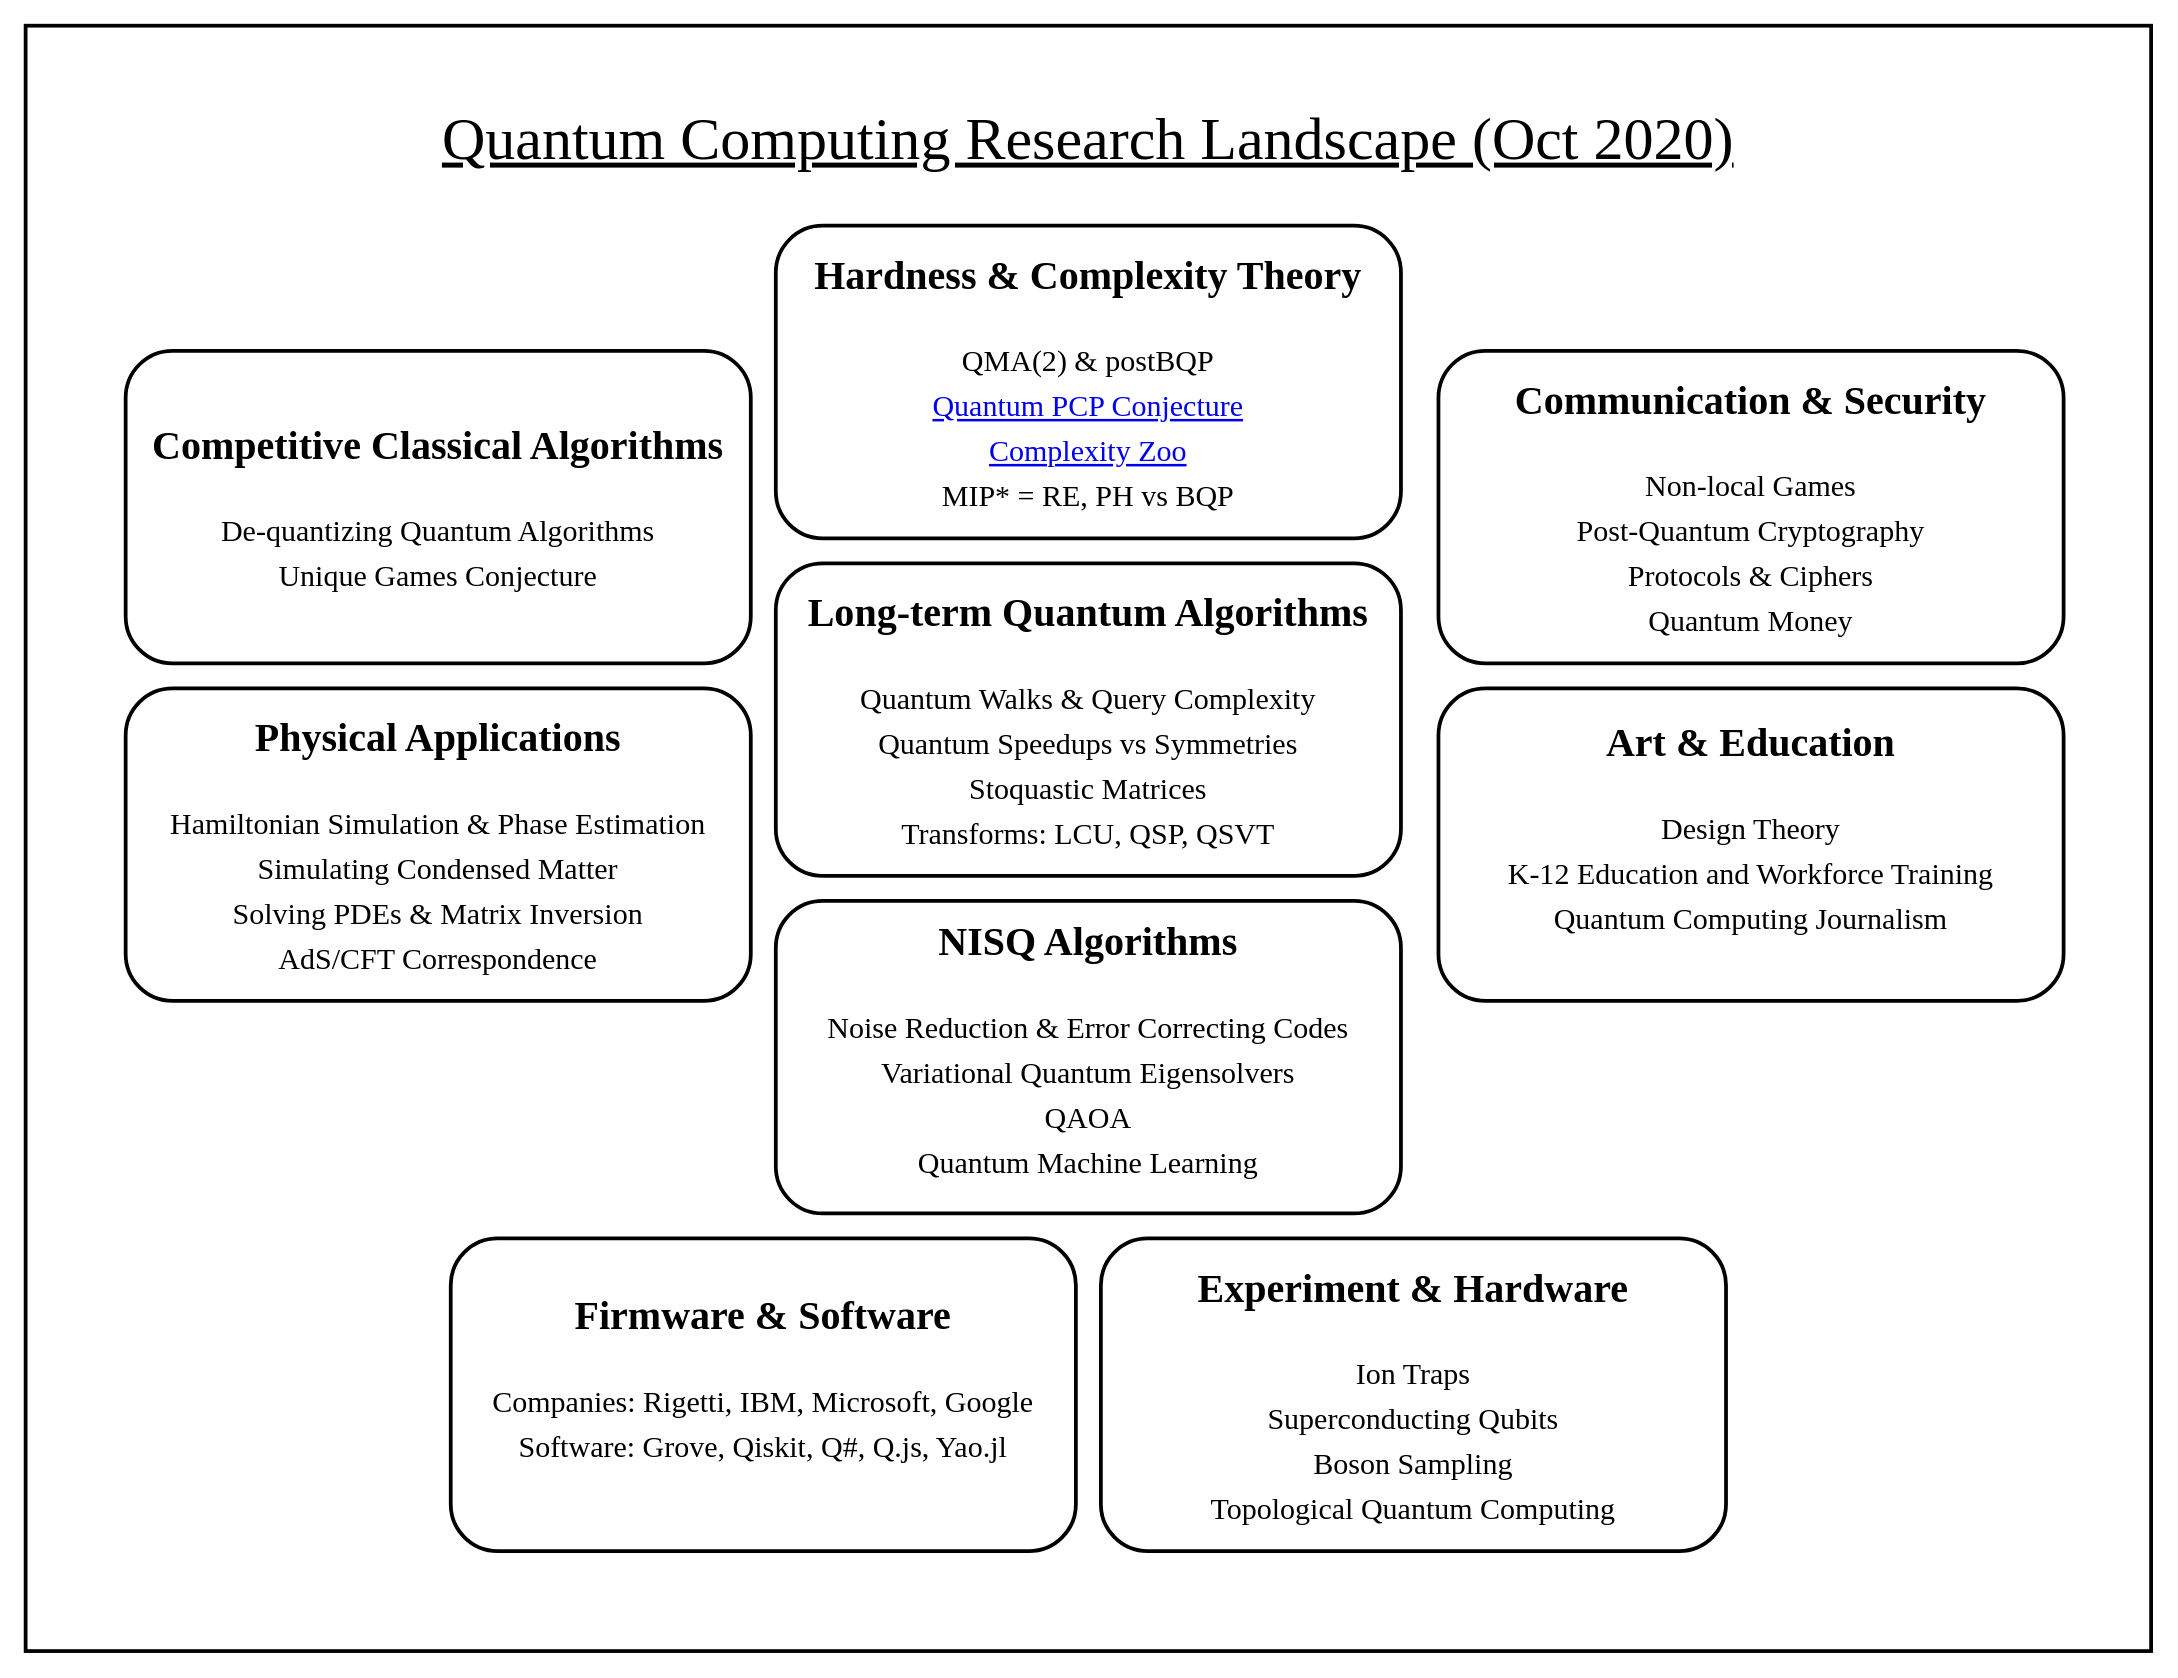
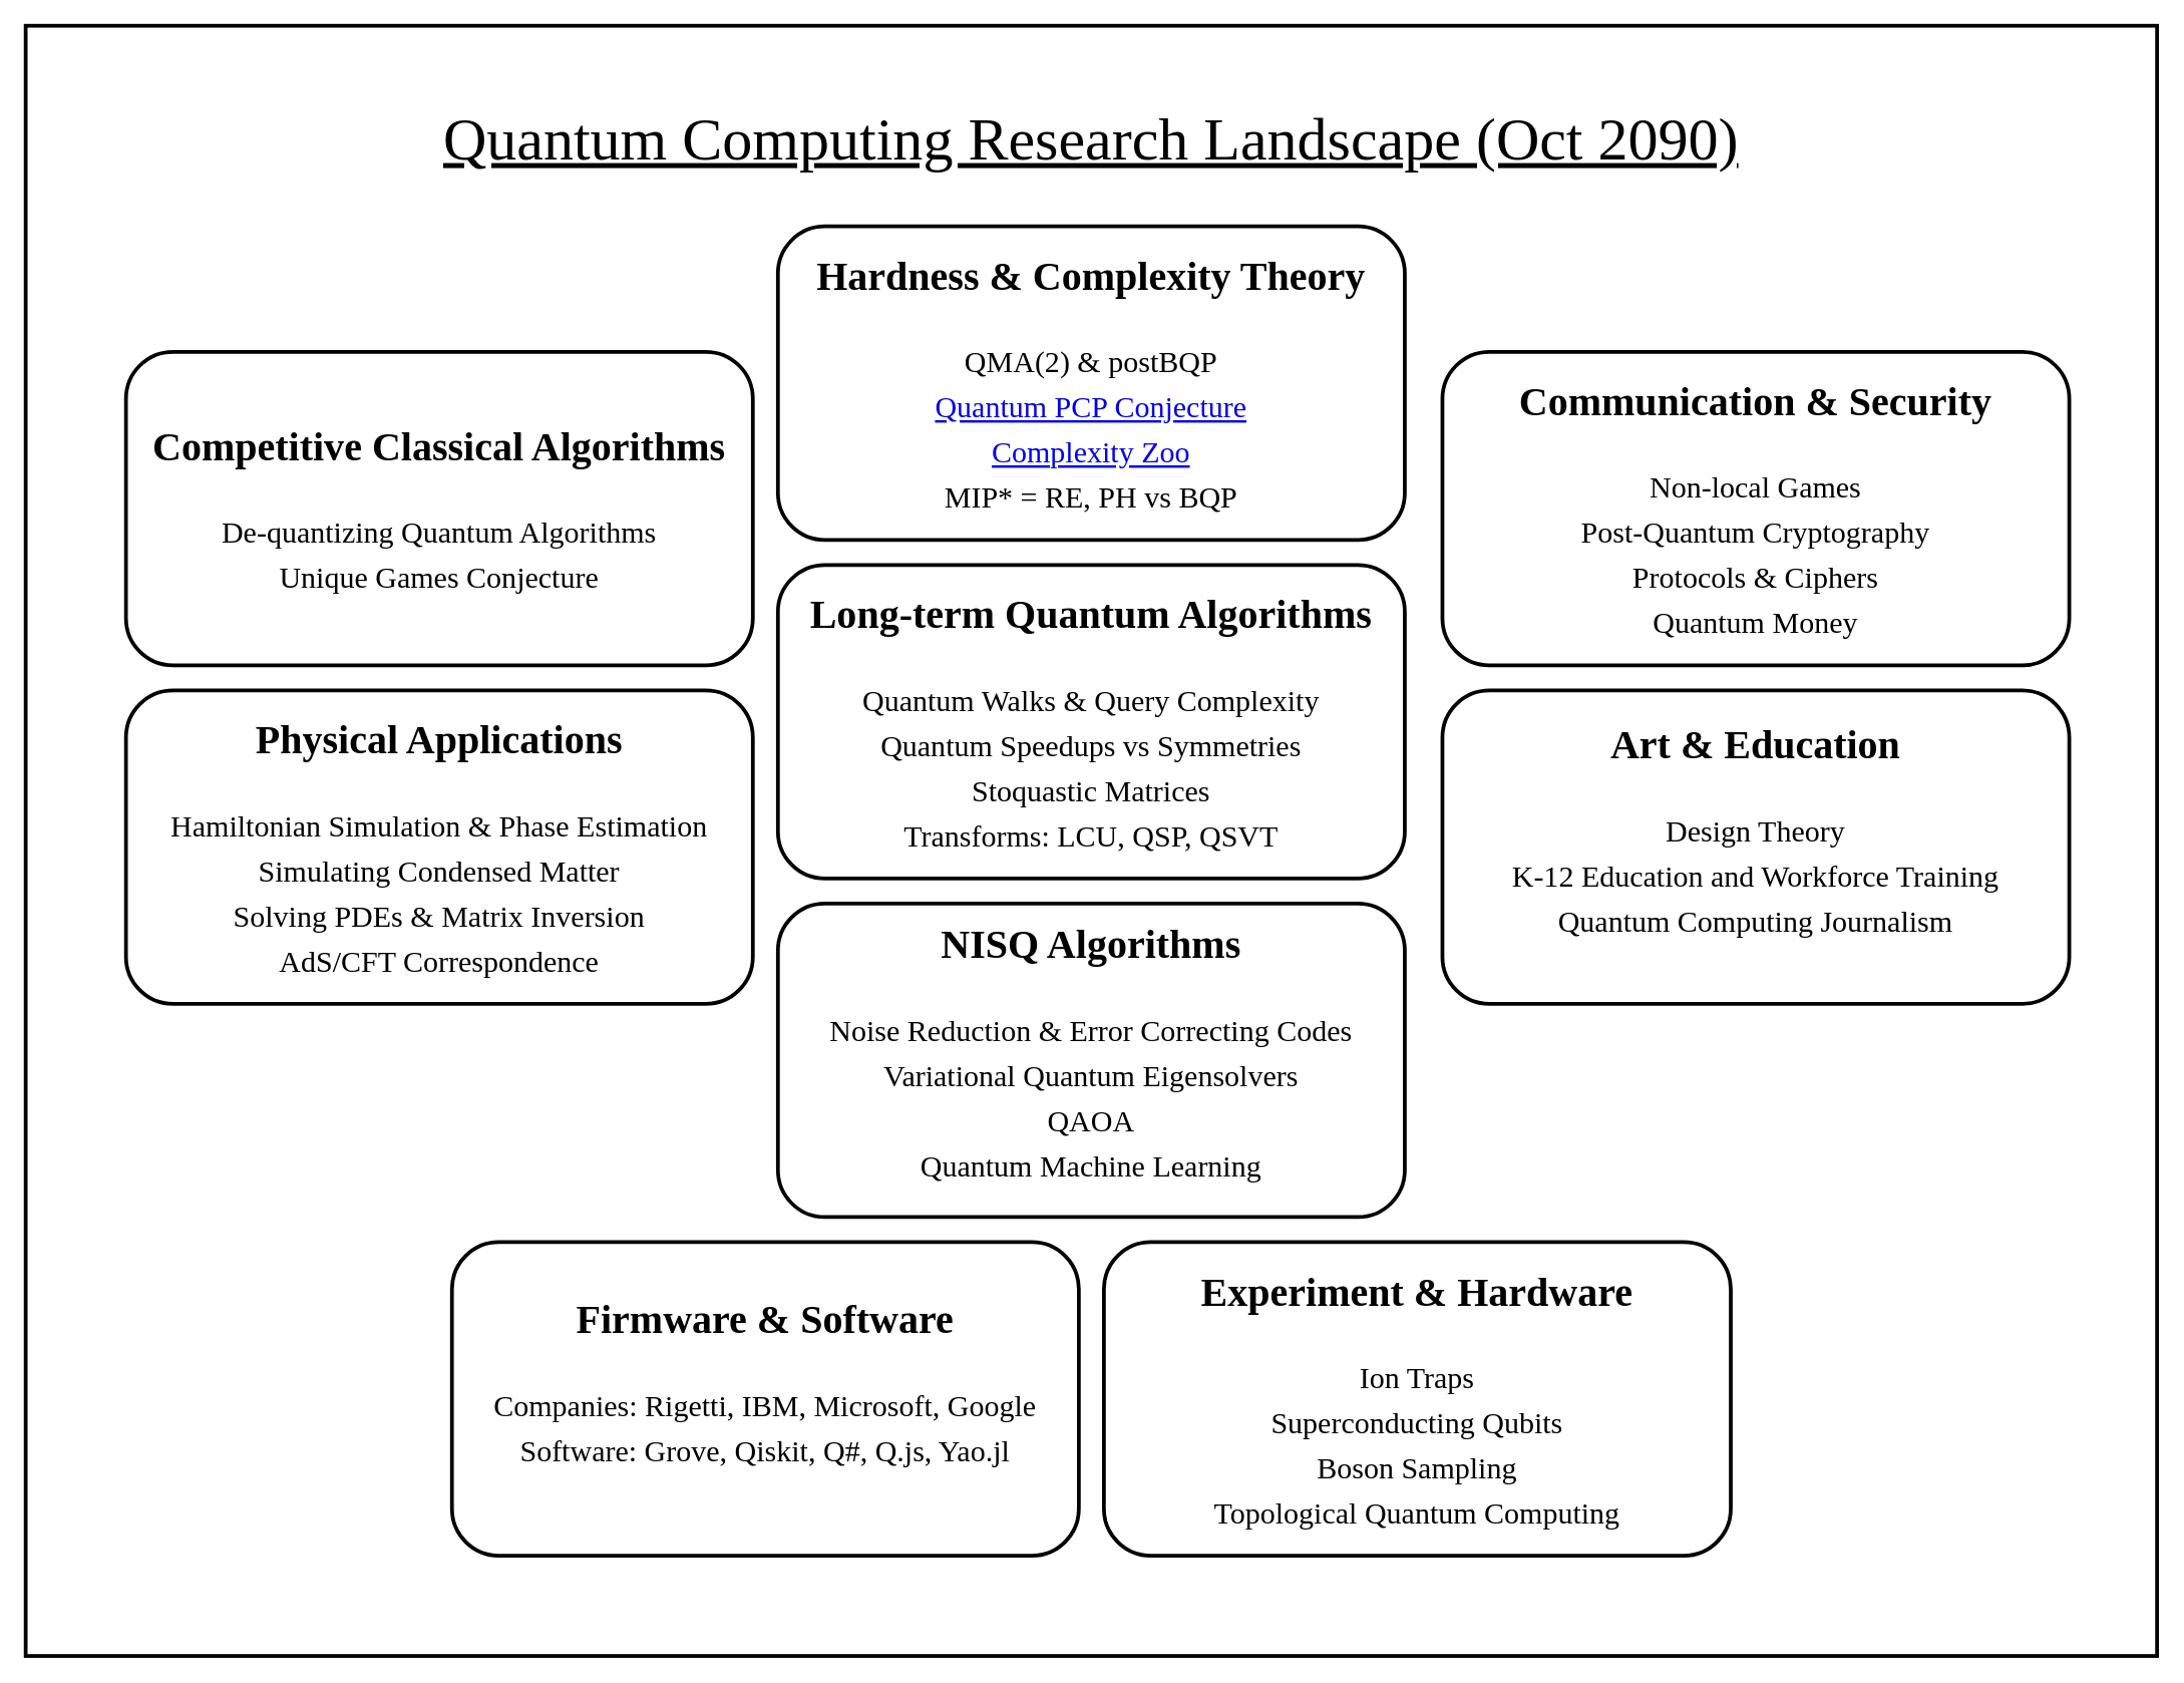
- <mxCell id="12" value="&lt;h1 style=&quot;font-size: 48px&quot;&gt;&lt;span style=&quot;font-size: 48px&quot;&gt;&lt;font style=&quot;font-size: 48px&quot;&gt;&lt;font style=&quot;font-size: 48px&quot;&gt;&lt;span style=&quot;font-size: 48px&quot;&gt;&lt;span style=&quot;font-weight: normal ; font-size: 48px&quot;&gt;Quantum Computing Research Landscape (Oct 2020)&lt;/span&gt;&lt;/span&gt;&lt;/font&gt;&lt;br style=&quot;font-size: 48px&quot;&gt;&lt;/font&gt;&lt;/span&gt;&lt;/h1&gt;" style="text;html=1;strokeColor=none;fillColor=none;align=center;verticalAlign=middle;whiteSpace=wrap;rounded=0;fontStyle=4;fontFamily=Times New Roman;fontSize=48;" parent="1" vertex="1"><mxGeometry x="170" y="100" width="1400" height="20" as="geometry" /></mxCell>
+ <mxCell id="12" value="&lt;h1 style=&quot;font-size: 48px&quot;&gt;&lt;span style=&quot;font-size: 48px&quot;&gt;&lt;font style=&quot;font-size: 48px&quot;&gt;&lt;font style=&quot;font-size: 48px&quot;&gt;&lt;span style=&quot;font-size: 48px&quot;&gt;&lt;span style=&quot;font-weight: normal ; font-size: 48px&quot;&gt;Quantum Computing Research Landscape (Oct 2090)&lt;/span&gt;&lt;/span&gt;&lt;/font&gt;&lt;br style=&quot;font-size: 48px&quot;&gt;&lt;/font&gt;&lt;/span&gt;&lt;/h1&gt;" style="text;html=1;strokeColor=none;fillColor=none;align=center;verticalAlign=middle;whiteSpace=wrap;rounded=0;fontStyle=4;fontFamily=Times New Roman;fontSize=48;" parent="1" vertex="1"><mxGeometry x="170" y="100" width="1400" height="20" as="geometry" /></mxCell>
